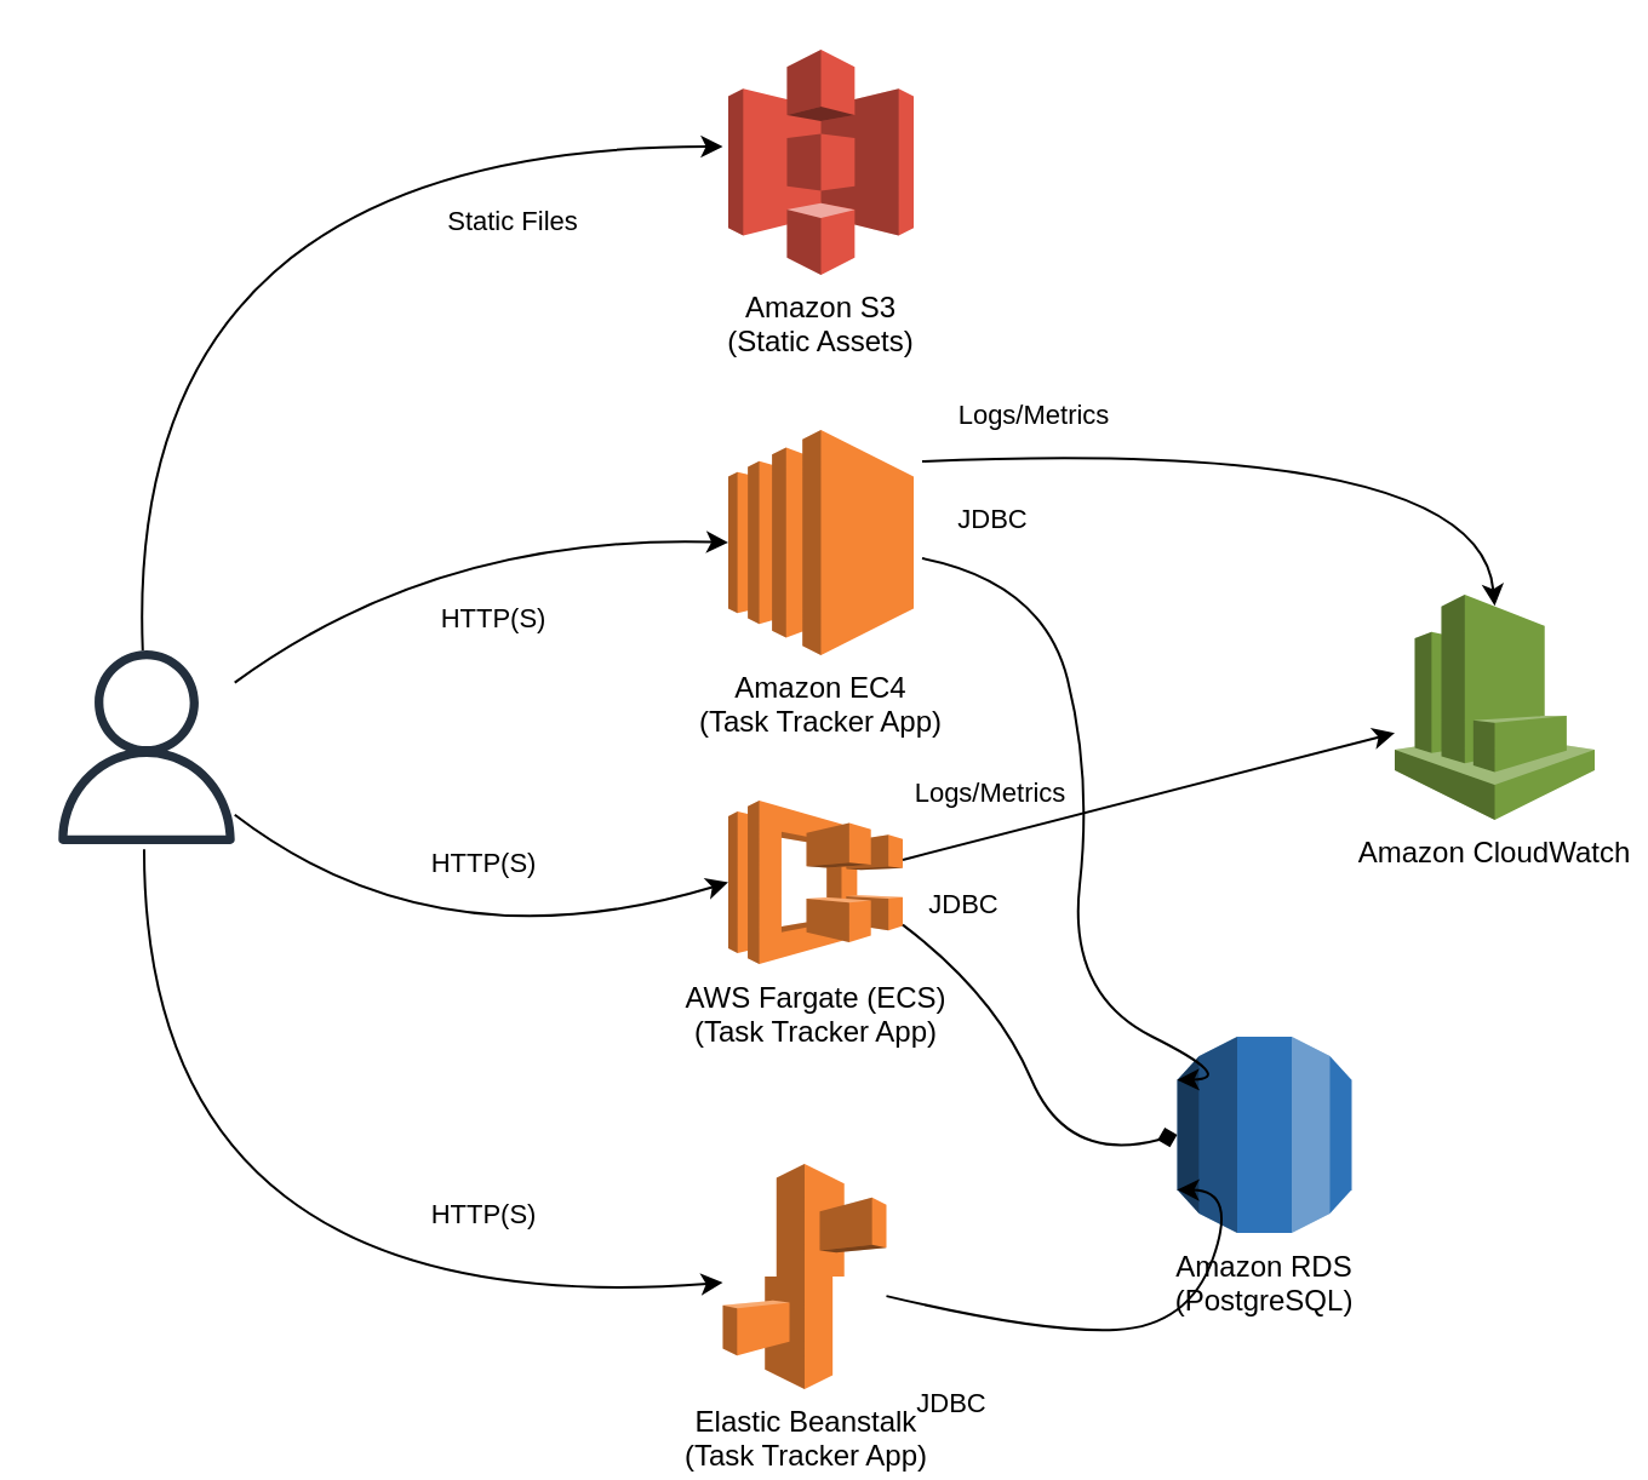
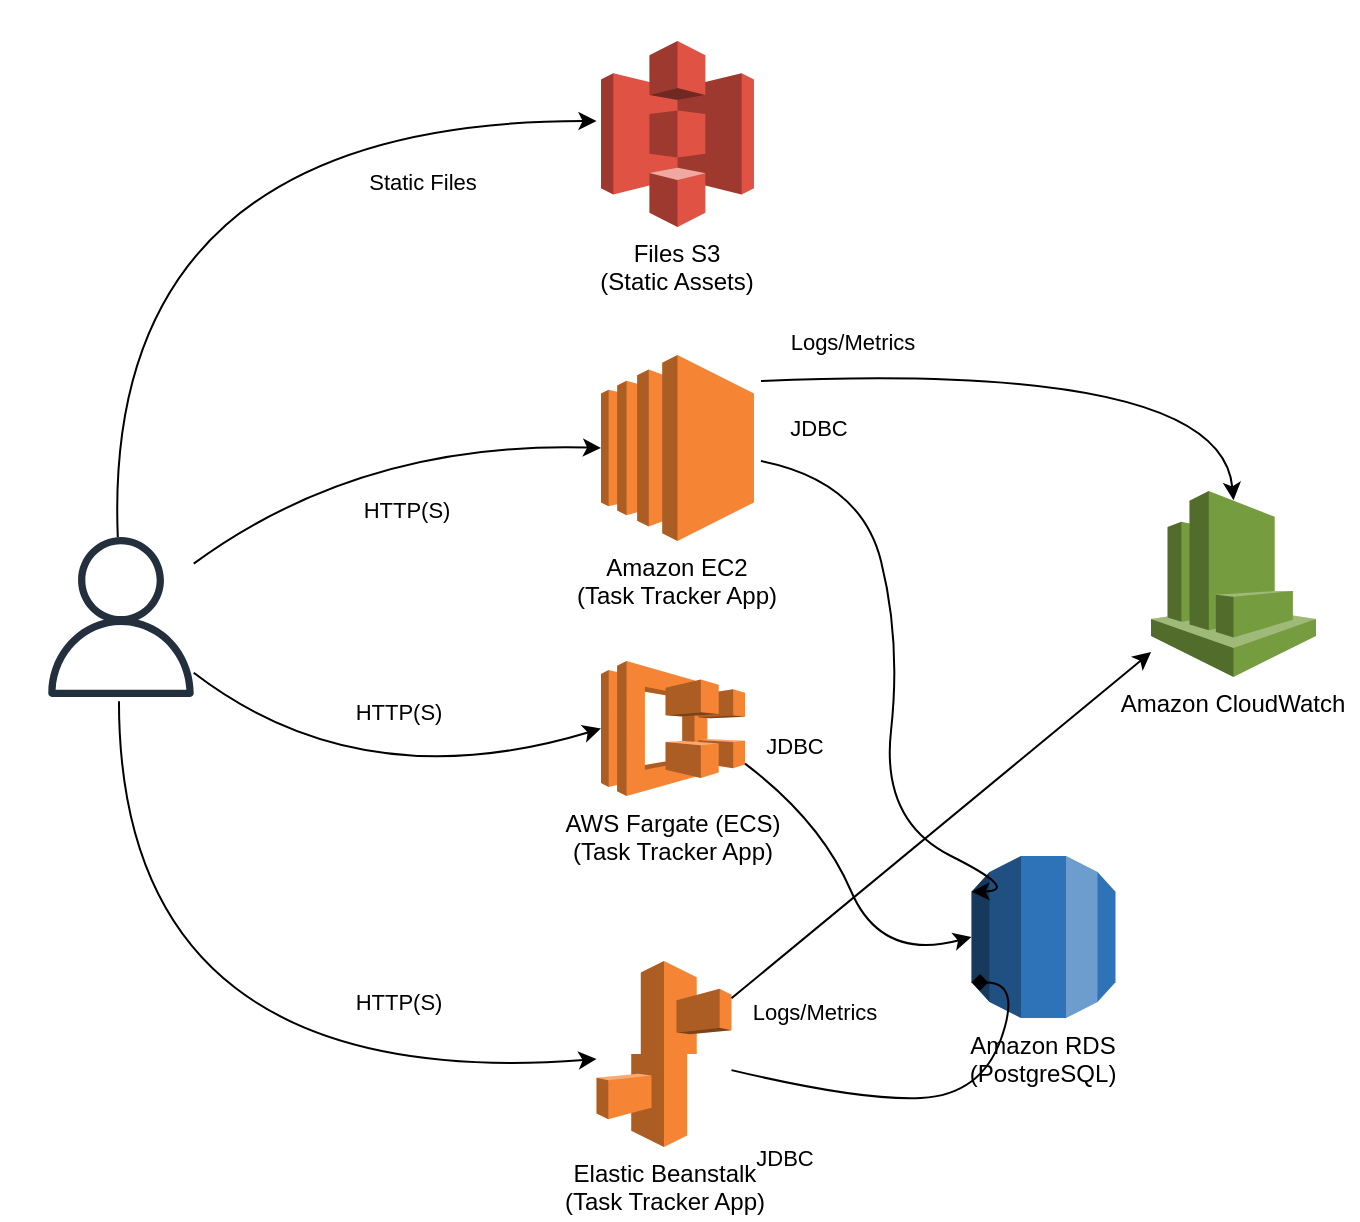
- <mxCell id="5" value="Amazon S3&lt;div&gt;(Static Assets)&lt;/div&gt;" style="outlineConnect=0;dashed=0;verticalLabelPosition=bottom;verticalAlign=top;align=center;html=1;shape=mxgraph.aws3.s3;fillColor=#E05243;gradientColor=none;" vertex="1" parent="1"><mxGeometry x="300" y="20" width="76.5" height="93" as="geometry" /></mxCell>
+ <mxCell id="5" value="Files S3&lt;div&gt;(Static Assets)&lt;/div&gt;" style="outlineConnect=0;dashed=0;verticalLabelPosition=bottom;verticalAlign=top;align=center;html=1;shape=mxgraph.aws3.s3;fillColor=#E05243;gradientColor=none;" vertex="1" parent="1"><mxGeometry x="300" y="20" width="76.5" height="93" as="geometry" /></mxCell>
- <mxCell id="3" value="Amazon EC4&lt;div&gt;(Task Tracker App)&lt;/div&gt;" style="outlineConnect=0;dashed=0;verticalLabelPosition=bottom;verticalAlign=top;align=center;html=1;shape=mxgraph.aws3.ec2;fillColor=#F58534;gradientColor=none;" vertex="1" parent="1"><mxGeometry x="300" y="177" width="76.5" height="93" as="geometry" /></mxCell>
+ <mxCell id="3" value="Amazon EC2&lt;div&gt;(Task Tracker App)&lt;/div&gt;" style="outlineConnect=0;dashed=0;verticalLabelPosition=bottom;verticalAlign=top;align=center;html=1;shape=mxgraph.aws3.ec2;fillColor=#F58534;gradientColor=none;" vertex="1" parent="1"><mxGeometry x="300" y="177" width="76.5" height="93" as="geometry" /></mxCell>
- <mxCell id="19" value="" style="endArrow=classic;html=1;rounded=0;" edge="1" parent="1" source="4" target="7"><mxGeometry width="50" height="50" relative="1" as="geometry"><mxPoint x="630" y="410" as="sourcePoint" /><mxPoint x="680" y="360" as="targetPoint" /></mxGeometry></mxCell>
- <mxCell id="20" value="Logs/Metrics" style="edgeLabel;html=1;align=center;verticalAlign=middle;resizable=0;points=[];" vertex="1" connectable="0" parent="19"><mxGeometry x="-0.094" y="4" relative="1" as="geometry"><mxPoint x="-55" as="offset" /></mxGeometry></mxCell>
+ <mxCell id="21" value="" style="endArrow=classic;html=1;rounded=0;" edge="1" parent="1" source="6" target="7"><mxGeometry width="50" height="50" relative="1" as="geometry"><mxPoint x="630" y="410" as="sourcePoint" /><mxPoint x="680" y="360" as="targetPoint" /></mxGeometry></mxCell>
+ <mxCell id="22" value="Logs/Metrics" style="edgeLabel;html=1;align=center;verticalAlign=middle;resizable=0;points=[];" vertex="1" connectable="0" parent="21"><mxGeometry x="0.099" y="-1" relative="1" as="geometry"><mxPoint x="-74" y="101" as="offset" /></mxGeometry></mxCell>
- <mxCell id="25" value="" style="endArrow=diamond;html=1;rounded=0;curved=1;exitX=1;exitY=0.76;exitDx=0;exitDy=0;exitPerimeter=0;entryX=0;entryY=0.5;entryDx=0;entryDy=0;entryPerimeter=0;" edge="1" parent="1" source="4" target="8"><mxGeometry width="50" height="50" relative="1" as="geometry"><mxPoint x="630" y="410" as="sourcePoint" /><mxPoint x="680" y="360" as="targetPoint" /><Array as="points"><mxPoint x="410" y="410" /><mxPoint x="440" y="480" /></Array></mxGeometry></mxCell>
+ <mxCell id="25" value="" style="endArrow=classic;html=1;rounded=0;curved=1;exitX=1;exitY=0.76;exitDx=0;exitDy=0;exitPerimeter=0;entryX=0;entryY=0.5;entryDx=0;entryDy=0;entryPerimeter=0;" edge="1" parent="1" source="4" target="8"><mxGeometry width="50" height="50" relative="1" as="geometry"><mxPoint x="630" y="410" as="sourcePoint" /><mxPoint x="680" y="360" as="targetPoint" /><Array as="points"><mxPoint x="410" y="410" /><mxPoint x="440" y="480" /></Array></mxGeometry></mxCell>
- <mxCell id="27" value="" style="endArrow=classic;html=1;rounded=0;curved=1;entryX=0;entryY=0.78;entryDx=0;entryDy=0;entryPerimeter=0;" edge="1" parent="1" source="6" target="8"><mxGeometry width="50" height="50" relative="1" as="geometry"><mxPoint x="630" y="410" as="sourcePoint" /><mxPoint x="680" y="360" as="targetPoint" /><Array as="points"><mxPoint x="430" y="550" /><mxPoint x="490" y="547" /><mxPoint x="510" y="491" /></Array></mxGeometry></mxCell>
+ <mxCell id="27" value="" style="endArrow=diamond;html=1;rounded=0;curved=1;entryX=0;entryY=0.78;entryDx=0;entryDy=0;entryPerimeter=0;" edge="1" parent="1" source="6" target="8"><mxGeometry width="50" height="50" relative="1" as="geometry"><mxPoint x="630" y="410" as="sourcePoint" /><mxPoint x="680" y="360" as="targetPoint" /><Array as="points"><mxPoint x="430" y="550" /><mxPoint x="490" y="547" /><mxPoint x="510" y="491" /></Array></mxGeometry></mxCell>
